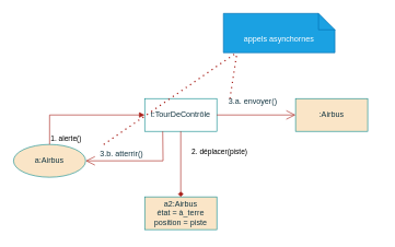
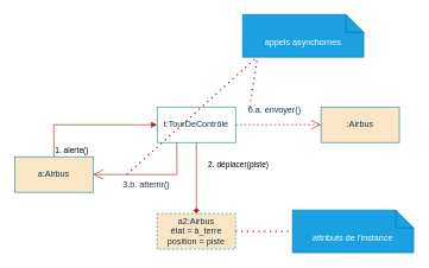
- <mxCell id="9" value="3.a. envoyer()" style="text;html=1;whiteSpace=wrap;strokeColor=none;fillColor=none;align=center;verticalAlign=middle;rounded=0;labelBackgroundColor=none;fontColor=#143642;" vertex="1" parent="1"><mxGeometry x="330" y="140" width="110" height="30" as="geometry" /></mxCell>
+ <mxCell id="9" value="6.a. envoyer()" style="text;html=1;whiteSpace=wrap;strokeColor=none;fillColor=none;align=center;verticalAlign=middle;rounded=0;labelBackgroundColor=none;fontColor=#143642;" vertex="1" parent="1"><mxGeometry x="330" y="140" width="110" height="30" as="geometry" /></mxCell>
- <mxCell id="8" value="" style="endArrow=open;endFill=1;endSize=12;html=1;rounded=0;exitX=1;exitY=0.5;exitDx=0;exitDy=0;entryX=0;entryY=0.5;entryDx=0;entryDy=0;labelBackgroundColor=none;strokeColor=#A8201A;fontColor=default;" edge="1" parent="1" source="3" target="4"><mxGeometry width="160" relative="1" as="geometry"><mxPoint x="290" y="290" as="sourcePoint" /><mxPoint x="450" y="290" as="targetPoint" /></mxGeometry></mxCell>
+ <mxCell id="8" value="" style="endArrow=open;endFill=1;endSize=12;html=1;rounded=0;exitX=1;exitY=0.5;exitDx=0;exitDy=0;entryX=0;entryY=0.5;entryDx=0;entryDy=0;labelBackgroundColor=none;strokeColor=#A8201A;fontColor=default;dashed=1;" edge="1" parent="1" source="3" target="4"><mxGeometry width="160" relative="1" as="geometry"><mxPoint x="290" y="290" as="sourcePoint" /><mxPoint x="450" y="290" as="targetPoint" /></mxGeometry></mxCell>
- <mxCell id="11" value="3.b. atterrir()" style="text;html=1;whiteSpace=wrap;strokeColor=none;fillColor=none;align=center;verticalAlign=middle;rounded=0;labelBackgroundColor=none;fontColor=#143642;" vertex="1" parent="1"><mxGeometry x="130" y="220" width="110" height="30" as="geometry" /></mxCell>
+ <mxCell id="11" value="3.b. atterrir()" style="text;html=1;whiteSpace=wrap;strokeColor=none;fillColor=none;align=center;verticalAlign=middle;rounded=0;labelBackgroundColor=none;fontColor=#143642;" vertex="1" parent="1"><mxGeometry x="150" y="245" width="110" height="30" as="geometry" /></mxCell>
- <mxCell id="2" value="a:Airbus" style="ellipse;html=1;whiteSpace=wrap;labelBackgroundColor=none;fillColor=#FAE5C7;strokeColor=#0F8B8D;fontColor=#143642;" vertex="1" parent="1"><mxGeometry x="20" y="220" width="110" height="50" as="geometry" /></mxCell>
+ <mxCell id="2" value="a:Airbus" style="html=1;whiteSpace=wrap;labelBackgroundColor=none;fillColor=#FAE5C7;strokeColor=#0F8B8D;fontColor=#143642;" vertex="1" parent="1"><mxGeometry x="20" y="220" width="110" height="50" as="geometry" /></mxCell>
- <mxCell id="5" value="&lt;div&gt;a2:Airbus&lt;/div&gt;&lt;div&gt;état = à_terre&lt;/div&gt;&lt;div&gt;position = piste&lt;/div&gt;" style="html=1;whiteSpace=wrap;labelBackgroundColor=none;fillColor=#FAE5C7;strokeColor=#0F8B8D;fontColor=#143642;" vertex="1" parent="1"><mxGeometry x="220" y="300" width="110" height="50" as="geometry" /></mxCell>
+ <mxCell id="5" value="&lt;div&gt;a2:Airbus&lt;/div&gt;&lt;div&gt;état = à_terre&lt;/div&gt;&lt;div&gt;position = piste&lt;/div&gt;" style="html=1;whiteSpace=wrap;labelBackgroundColor=none;fillColor=#FAE5C7;strokeColor=#0F8B8D;fontColor=#143642;dashed=1;" vertex="1" parent="1"><mxGeometry x="220" y="300" width="110" height="50" as="geometry" /></mxCell>
+ <mxCell id="16" value="" style="endArrow=none;dashed=1;html=1;dashPattern=1 3;strokeWidth=2;rounded=0;strokeColor=#A8201A;fontColor=#143642;fillColor=#FAE5C7;exitX=1;exitY=0.5;exitDx=0;exitDy=0;entryX=0;entryY=0.5;entryDx=0;entryDy=0;entryPerimeter=0;" edge="1" parent="1" source="5" target="15"><mxGeometry width="50" height="50" relative="1" as="geometry"><mxPoint x="340" y="310" as="sourcePoint" /><mxPoint x="390" y="260" as="targetPoint" /></mxGeometry></mxCell>
+ <mxCell id="15" value="attributs de l'instance" style="shape=note2;boundedLbl=1;whiteSpace=wrap;html=1;size=25;verticalAlign=top;align=center;strokeColor=#006EAF;fontColor=#ffffff;fillColor=#1ba1e2;" vertex="1" parent="1"><mxGeometry x="410" y="295" width="170" height="60" as="geometry" /></mxCell>
